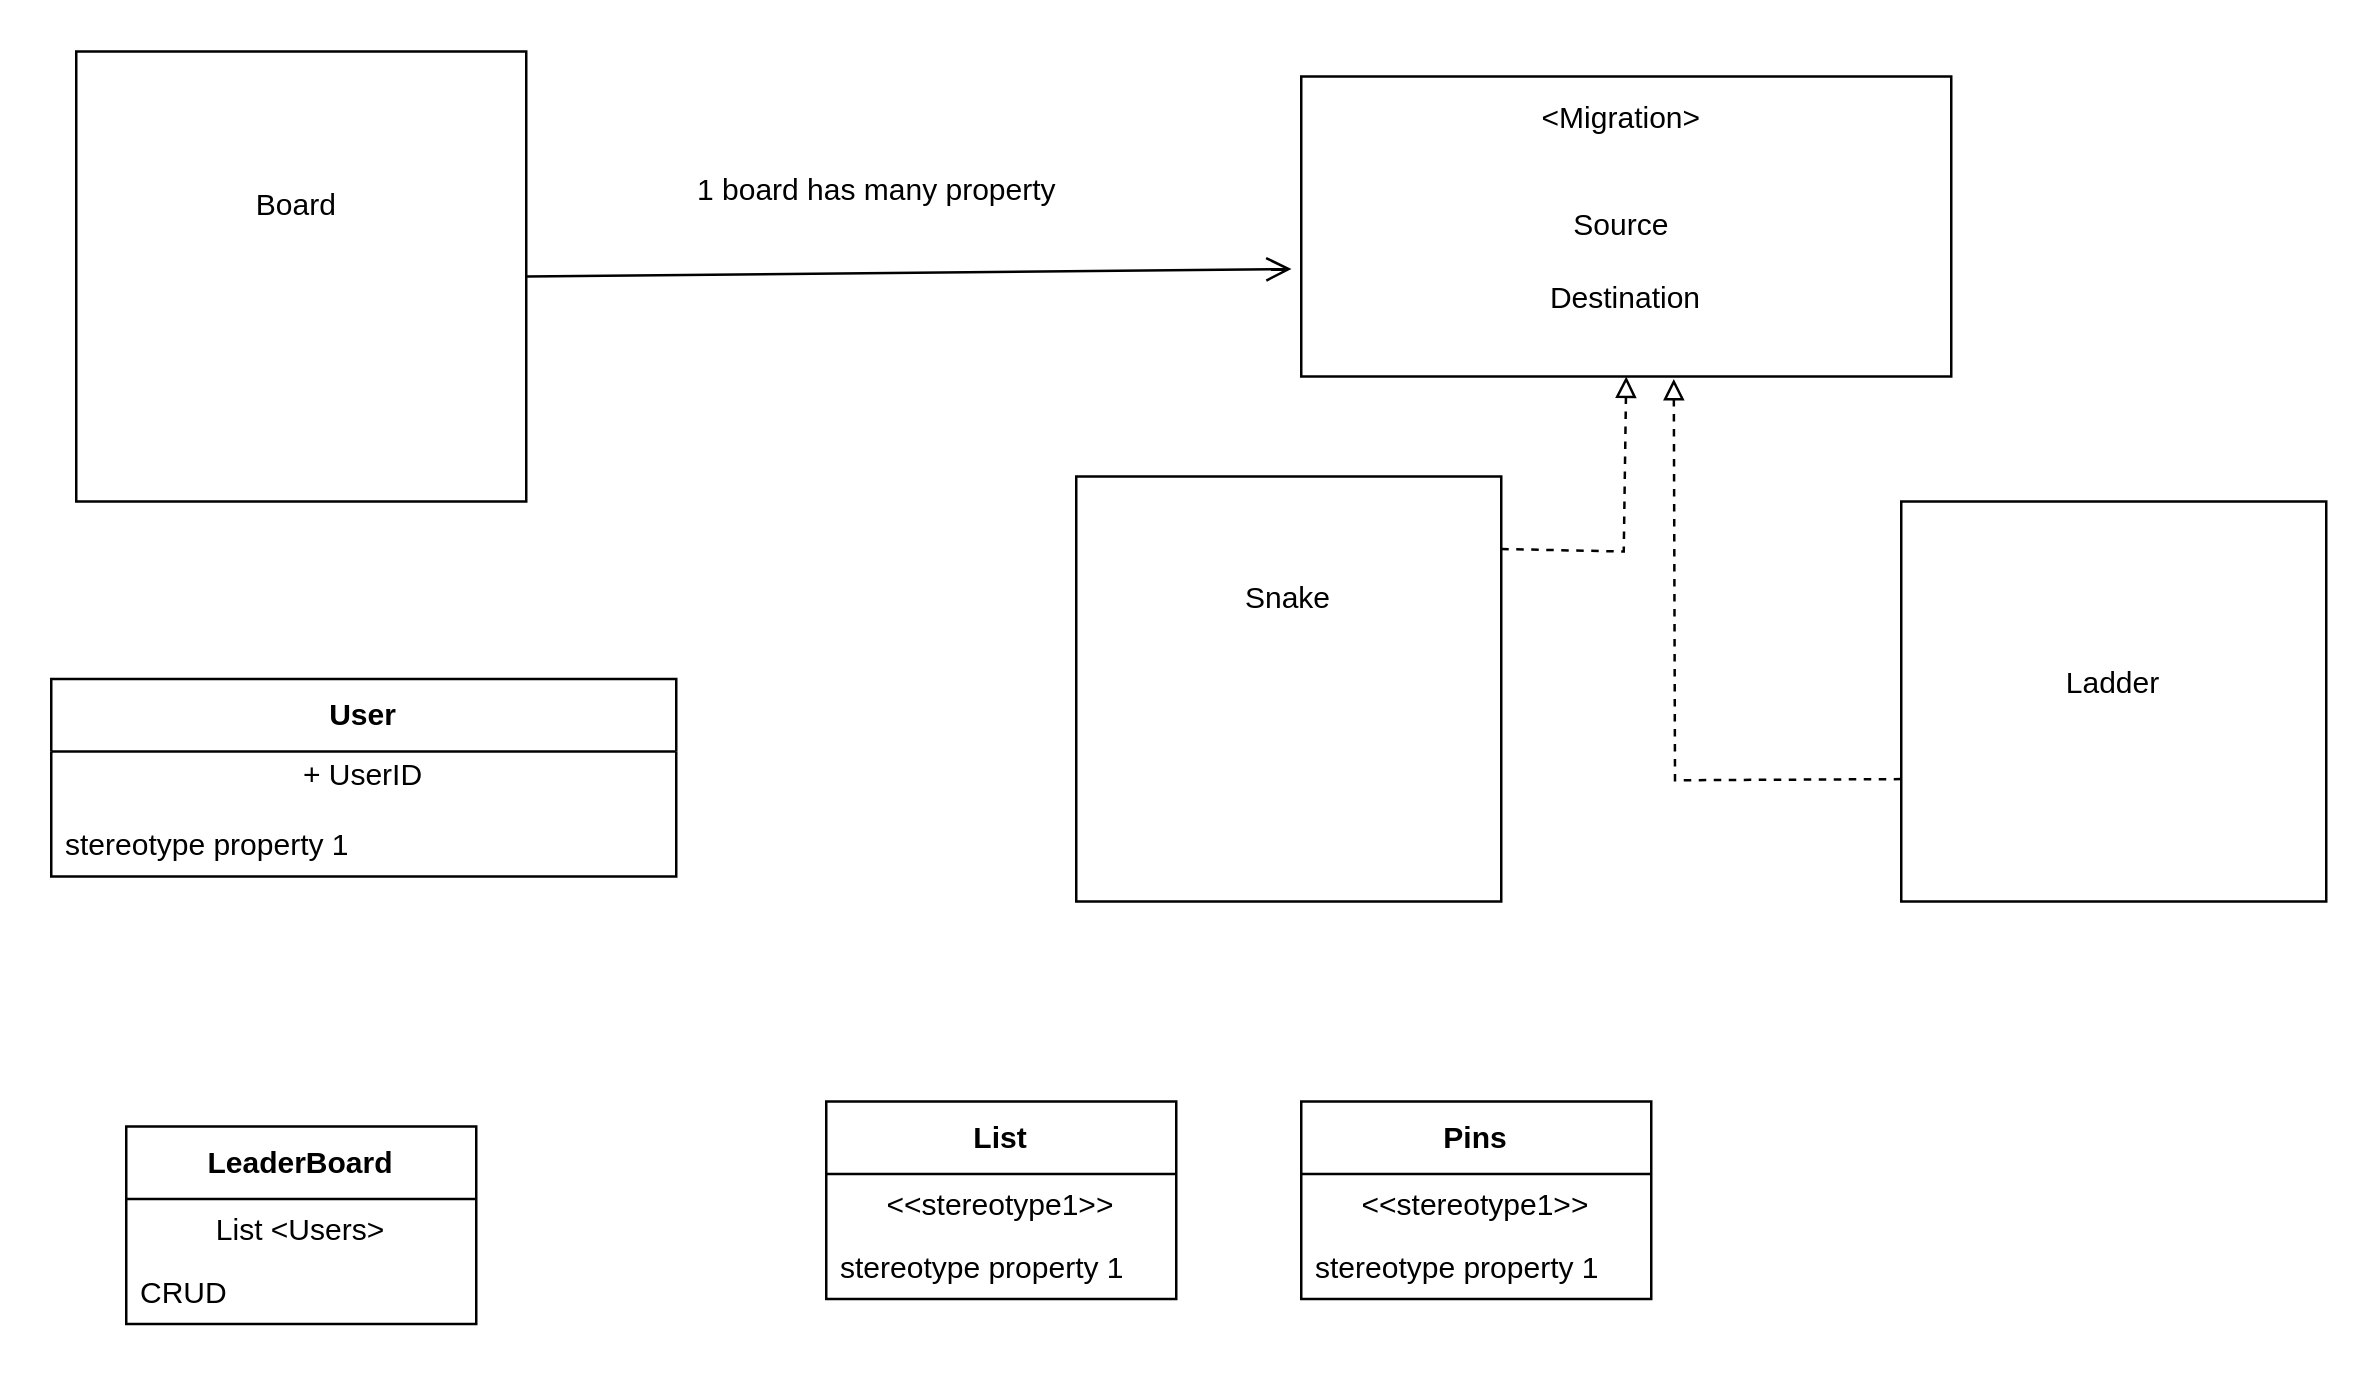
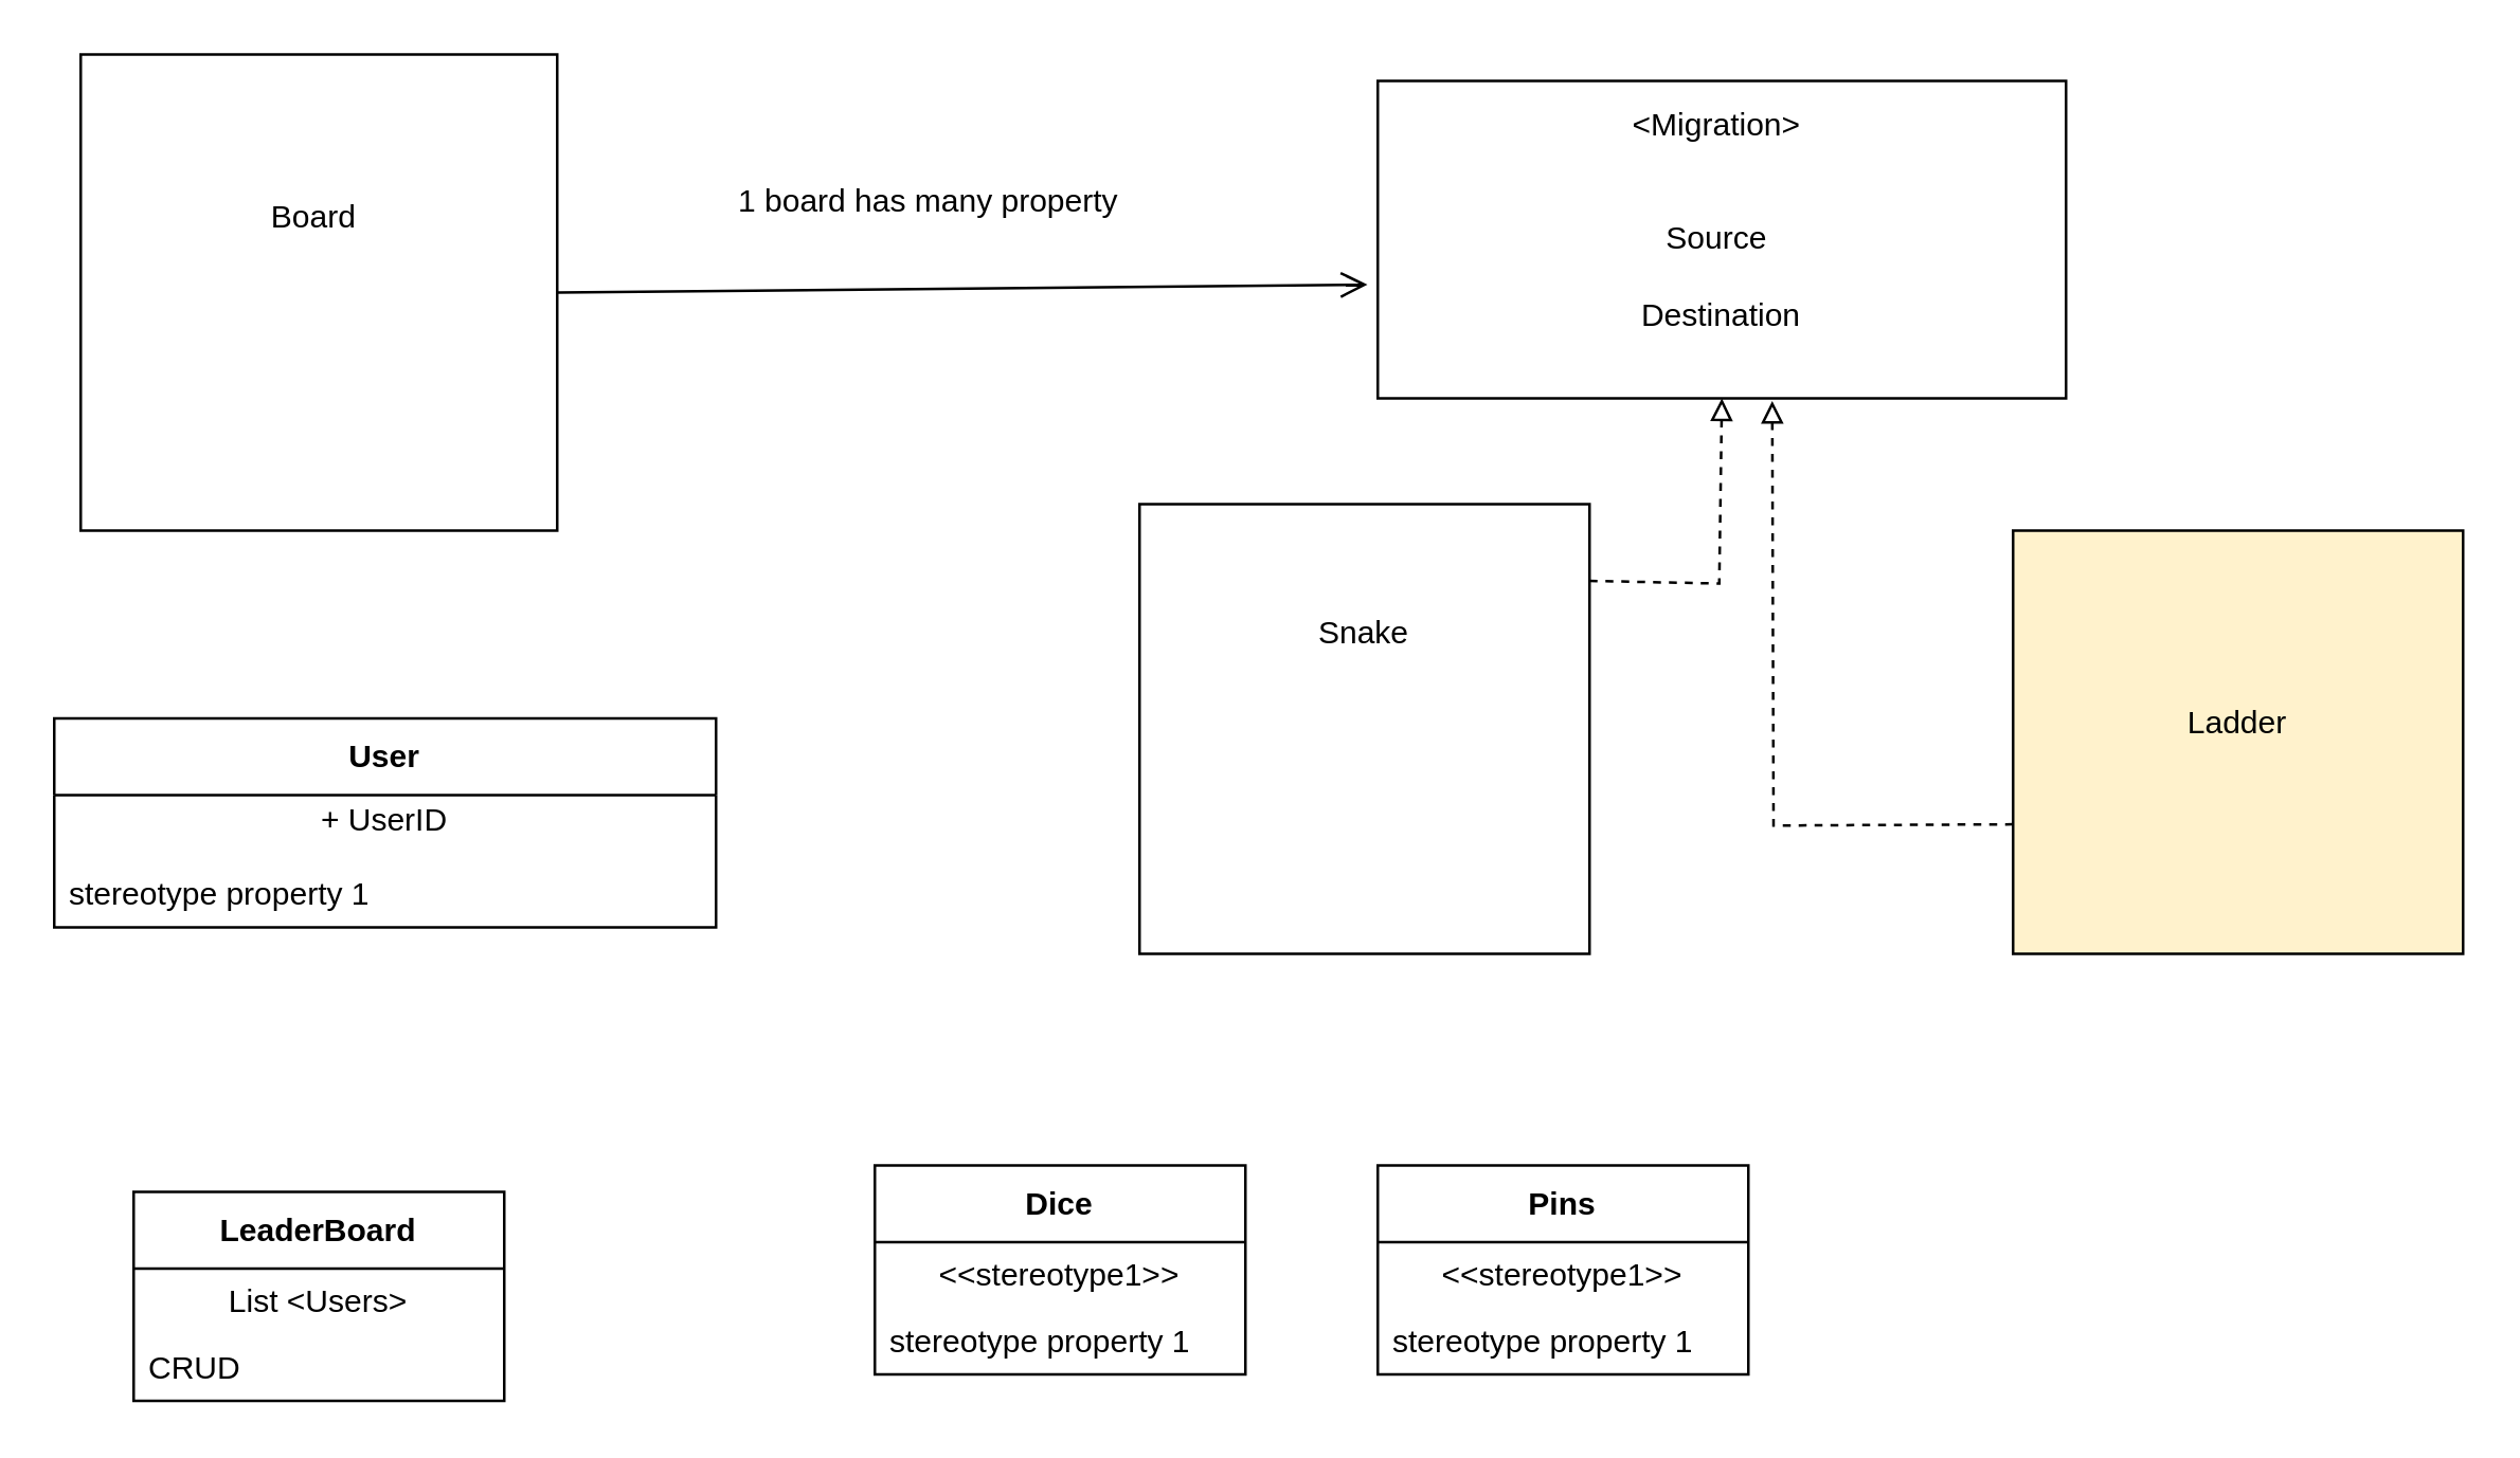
- <mxCell id="4" value="Ladder&lt;div&gt;&lt;br&gt;&lt;/div&gt;" style="whiteSpace=wrap;html=1;" vertex="1" parent="1"><mxGeometry x="760" y="200" width="170" height="160" as="geometry" /></mxCell>
+ <mxCell id="4" value="Ladder&lt;div&gt;&lt;br&gt;&lt;/div&gt;" style="whiteSpace=wrap;html=1;fillColor=#fff2cc;" vertex="1" parent="1"><mxGeometry x="760" y="200" width="170" height="160" as="geometry" /></mxCell>
- <mxCell id="16" value="List" style="swimlane;fontStyle=1;align=center;verticalAlign=middle;childLayout=stackLayout;horizontal=1;startSize=29;horizontalStack=0;resizeParent=1;resizeParentMax=0;resizeLast=0;collapsible=0;marginBottom=0;html=1;whiteSpace=wrap;" vertex="1" parent="1"><mxGeometry x="330" y="440" width="140" height="79" as="geometry" /></mxCell>
+ <mxCell id="16" value="Dice" style="swimlane;fontStyle=1;align=center;verticalAlign=middle;childLayout=stackLayout;horizontal=1;startSize=29;horizontalStack=0;resizeParent=1;resizeParentMax=0;resizeLast=0;collapsible=0;marginBottom=0;html=1;whiteSpace=wrap;" vertex="1" parent="1"><mxGeometry x="330" y="440" width="140" height="79" as="geometry" /></mxCell>
